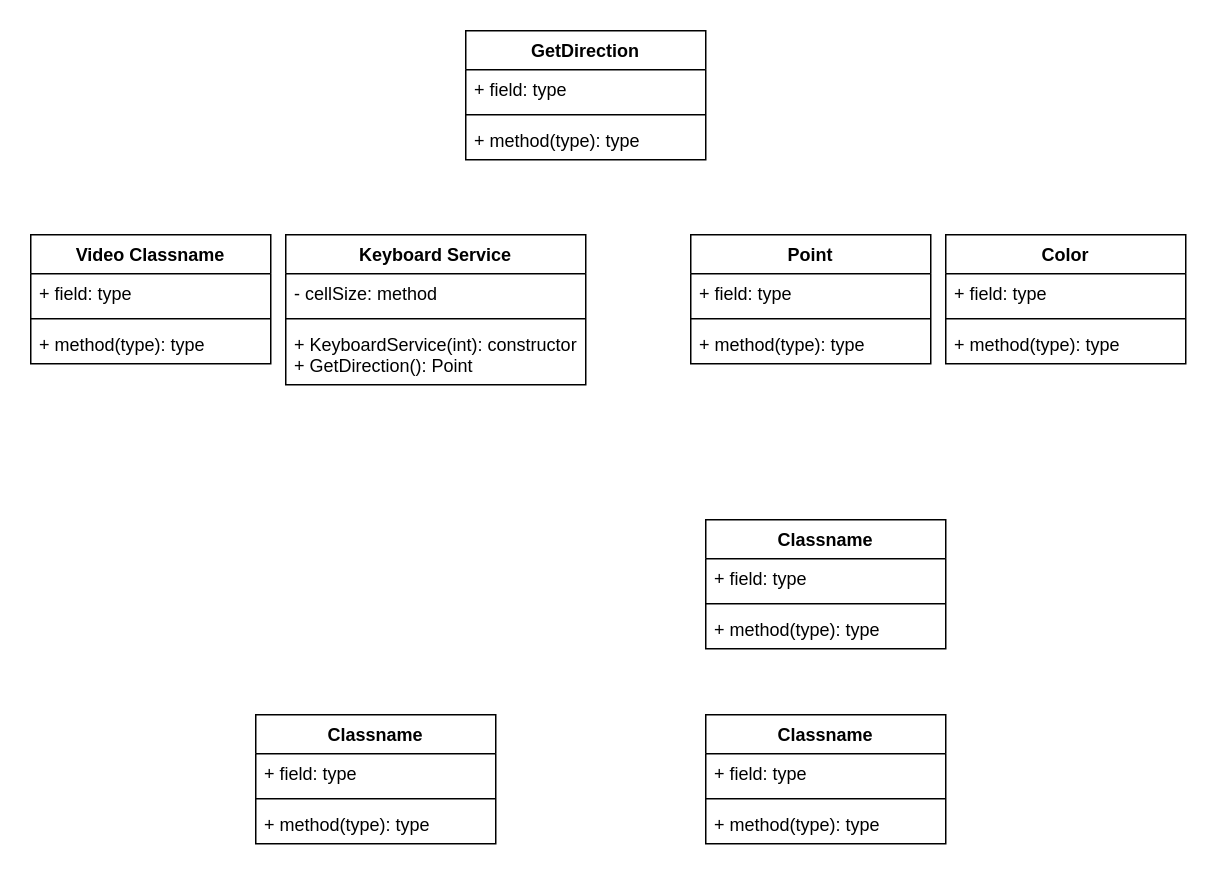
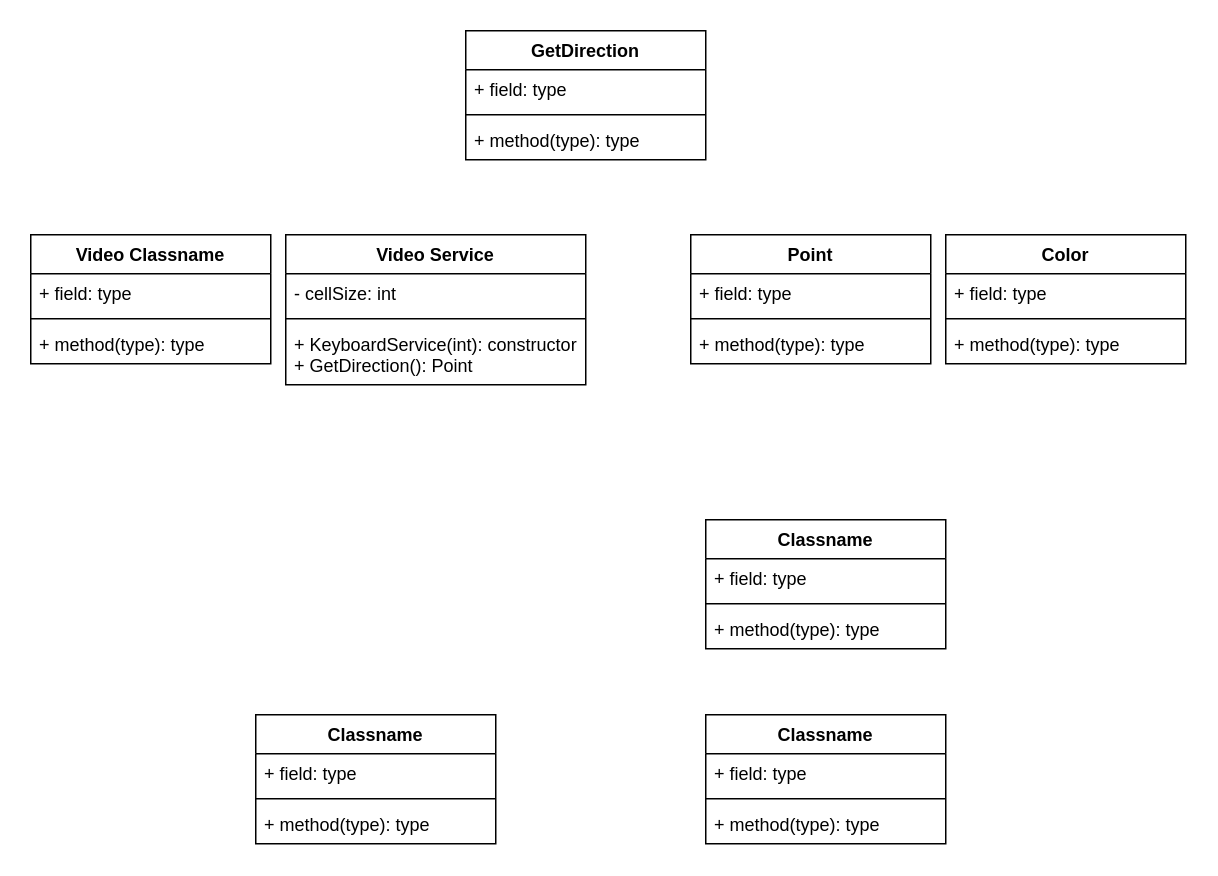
- <mxCell id="6" value="Keyboard Service" style="swimlane;fontStyle=1;align=center;verticalAlign=top;childLayout=stackLayout;horizontal=1;startSize=26;horizontalStack=0;resizeParent=1;resizeParentMax=0;resizeLast=0;collapsible=1;marginBottom=0;" vertex="1" parent="1"><mxGeometry x="190" y="156" width="200" height="100" as="geometry" /></mxCell>
+ <mxCell id="6" value="Video Service" style="swimlane;fontStyle=1;align=center;verticalAlign=top;childLayout=stackLayout;horizontal=1;startSize=26;horizontalStack=0;resizeParent=1;resizeParentMax=0;resizeLast=0;collapsible=1;marginBottom=0;" vertex="1" parent="1"><mxGeometry x="190" y="156" width="200" height="100" as="geometry" /></mxCell>
- <mxCell id="7" value="- cellSize: method" style="text;strokeColor=none;fillColor=none;align=left;verticalAlign=top;spacingLeft=4;spacingRight=4;overflow=hidden;rotatable=0;points=[[0,0.5],[1,0.5]];portConstraint=eastwest;" vertex="1" parent="6"><mxGeometry y="26" width="200" height="26" as="geometry" /></mxCell>
+ <mxCell id="7" value="- cellSize: int" style="text;strokeColor=none;fillColor=none;align=left;verticalAlign=top;spacingLeft=4;spacingRight=4;overflow=hidden;rotatable=0;points=[[0,0.5],[1,0.5]];portConstraint=eastwest;" vertex="1" parent="6"><mxGeometry y="26" width="200" height="26" as="geometry" /></mxCell>
